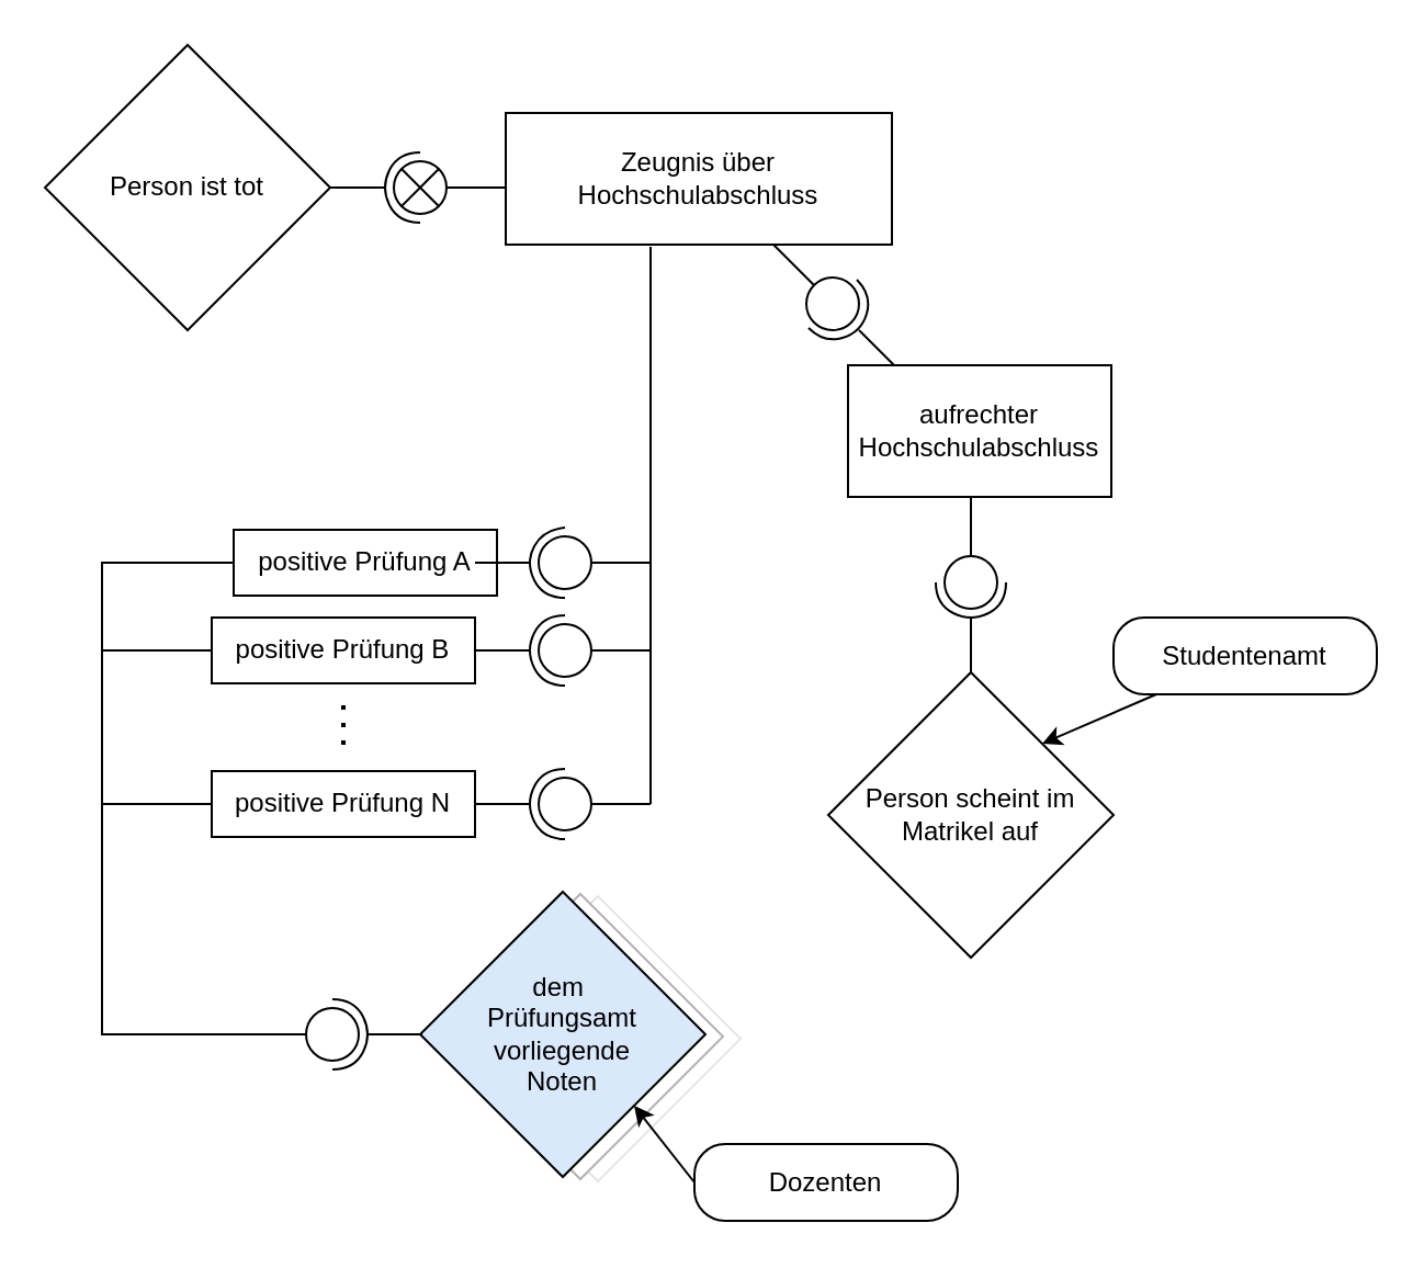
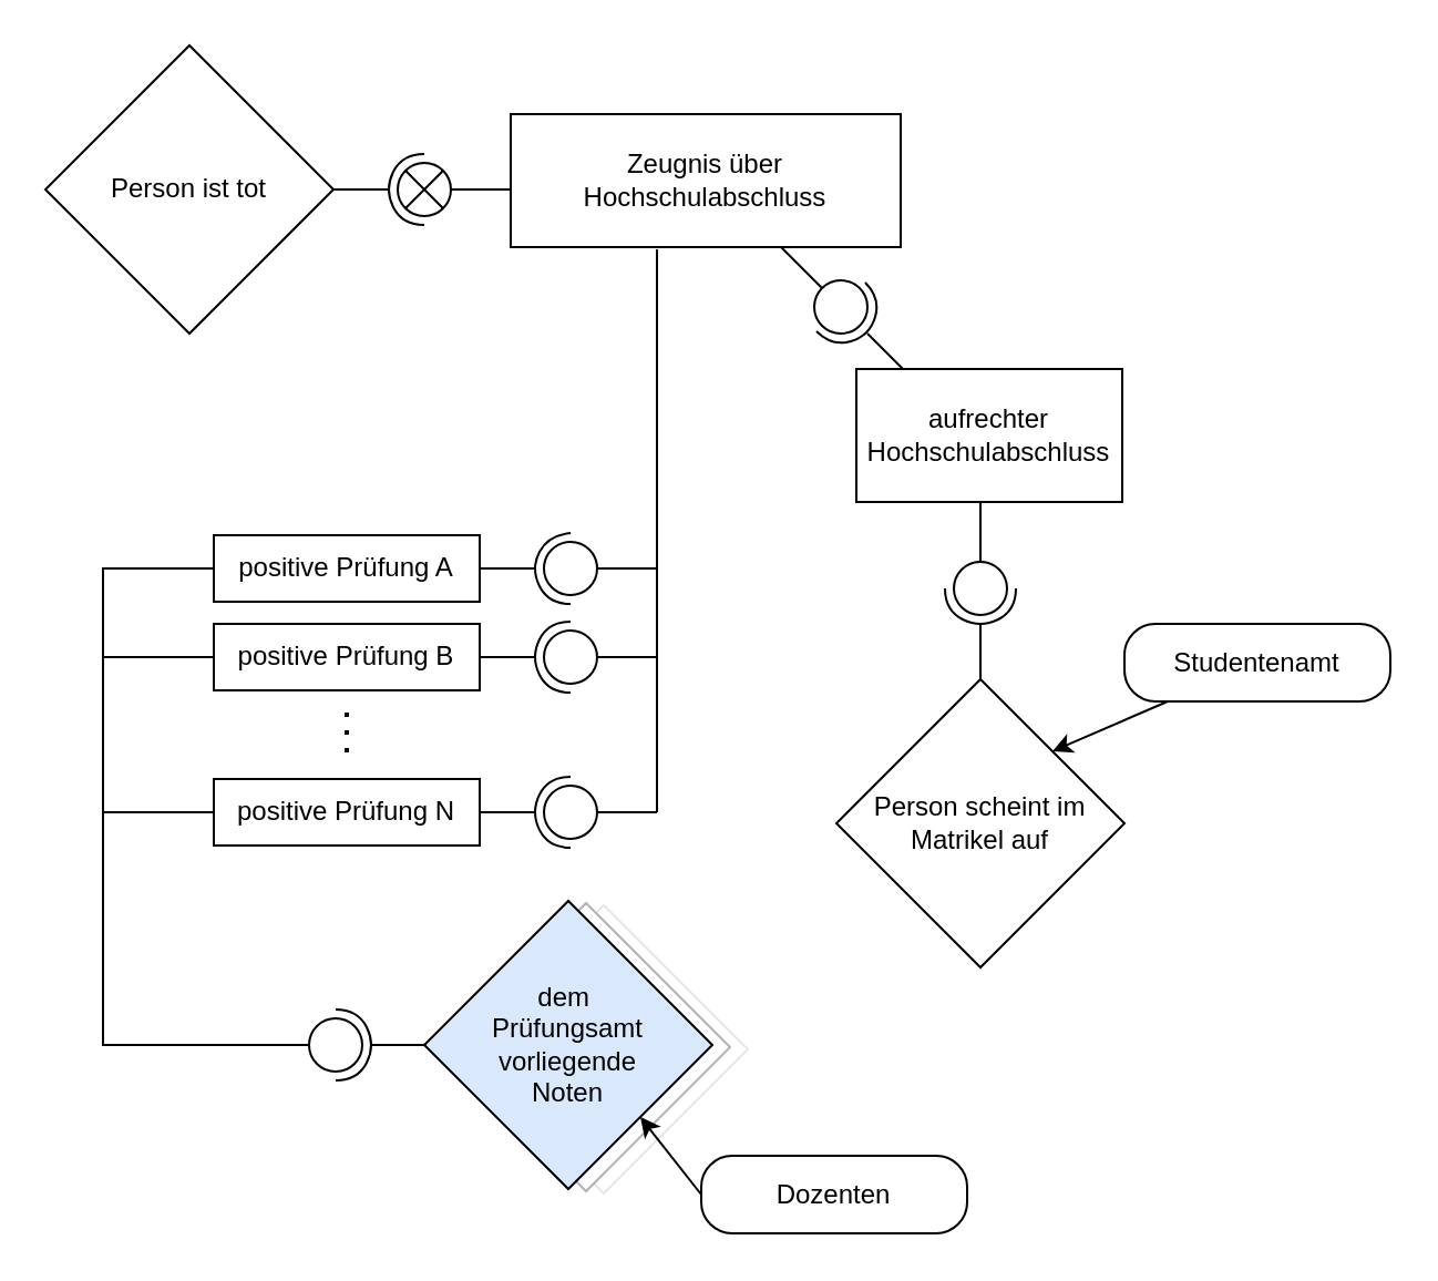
- <mxCell id="5" value="positive Prüfung A" style="rounded=0;whiteSpace=wrap;html=1;" parent="1" vertex="1"><mxGeometry x="106" y="241" width="120" height="30" as="geometry" /></mxCell>
+ <mxCell id="5" value="positive Prüfung A" style="rounded=0;whiteSpace=wrap;html=1;" parent="1" vertex="1"><mxGeometry x="96" y="241" width="120" height="30" as="geometry" /></mxCell>
